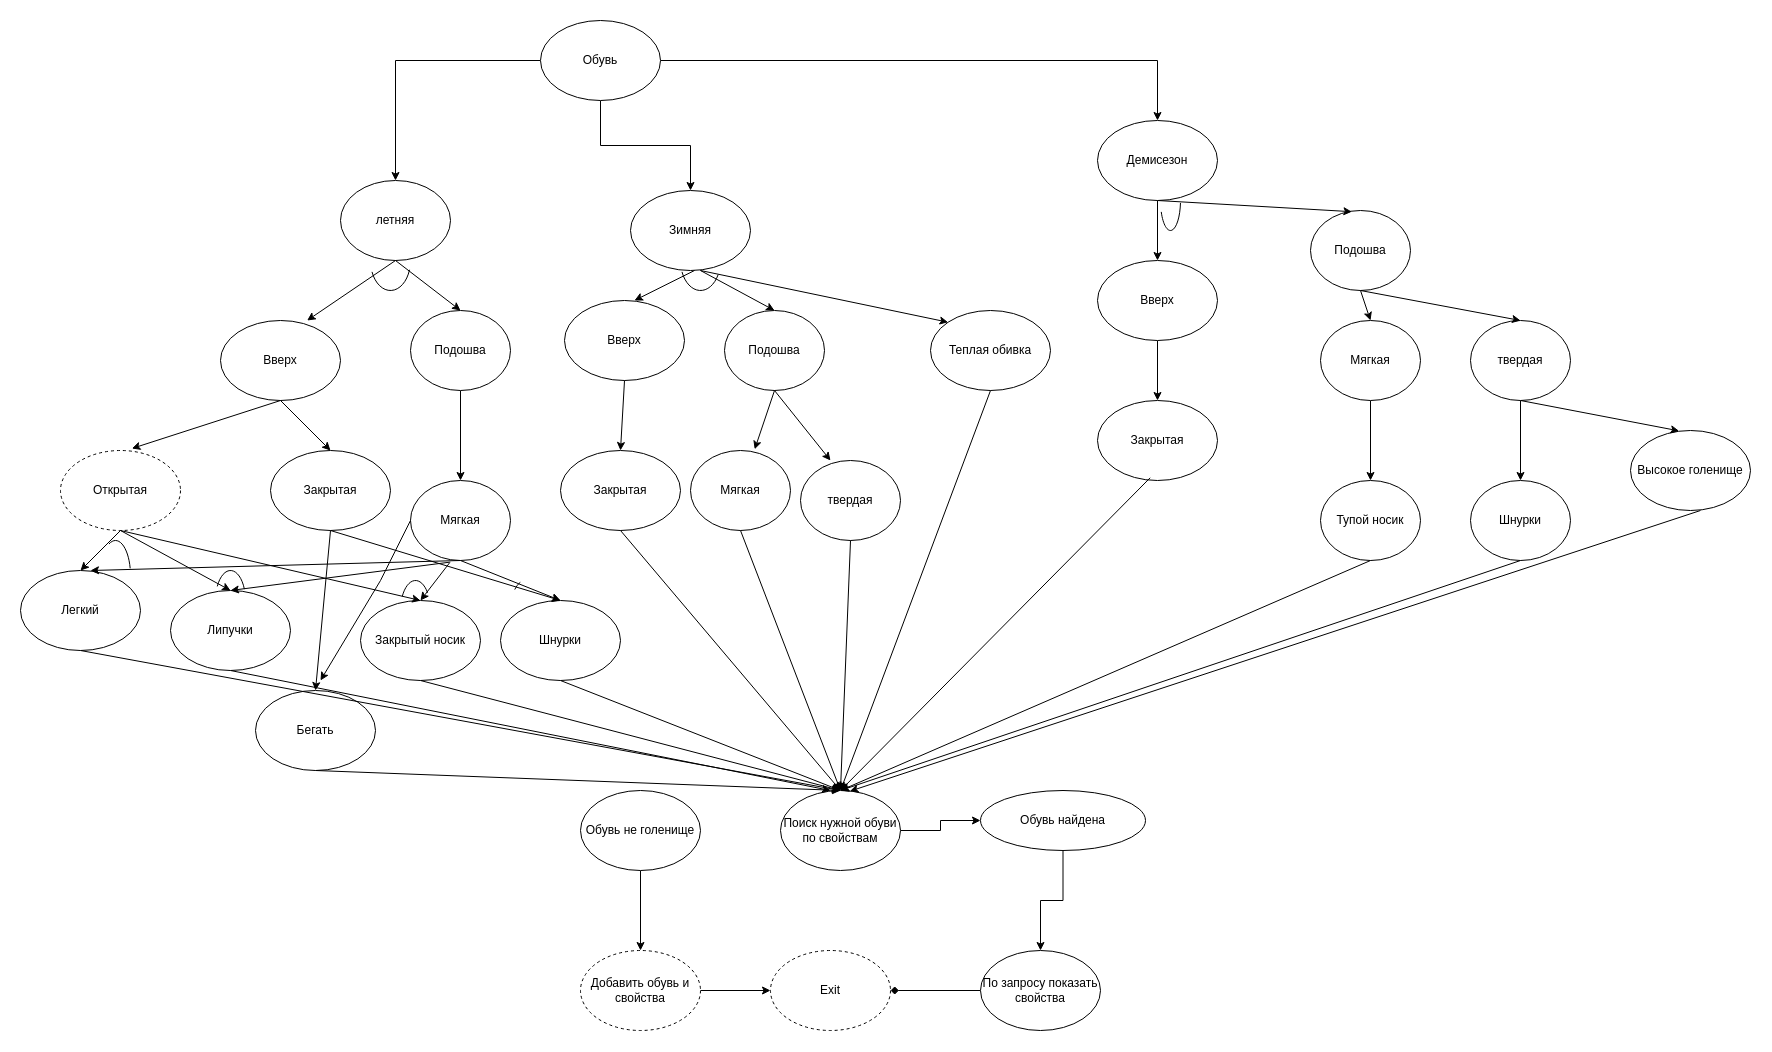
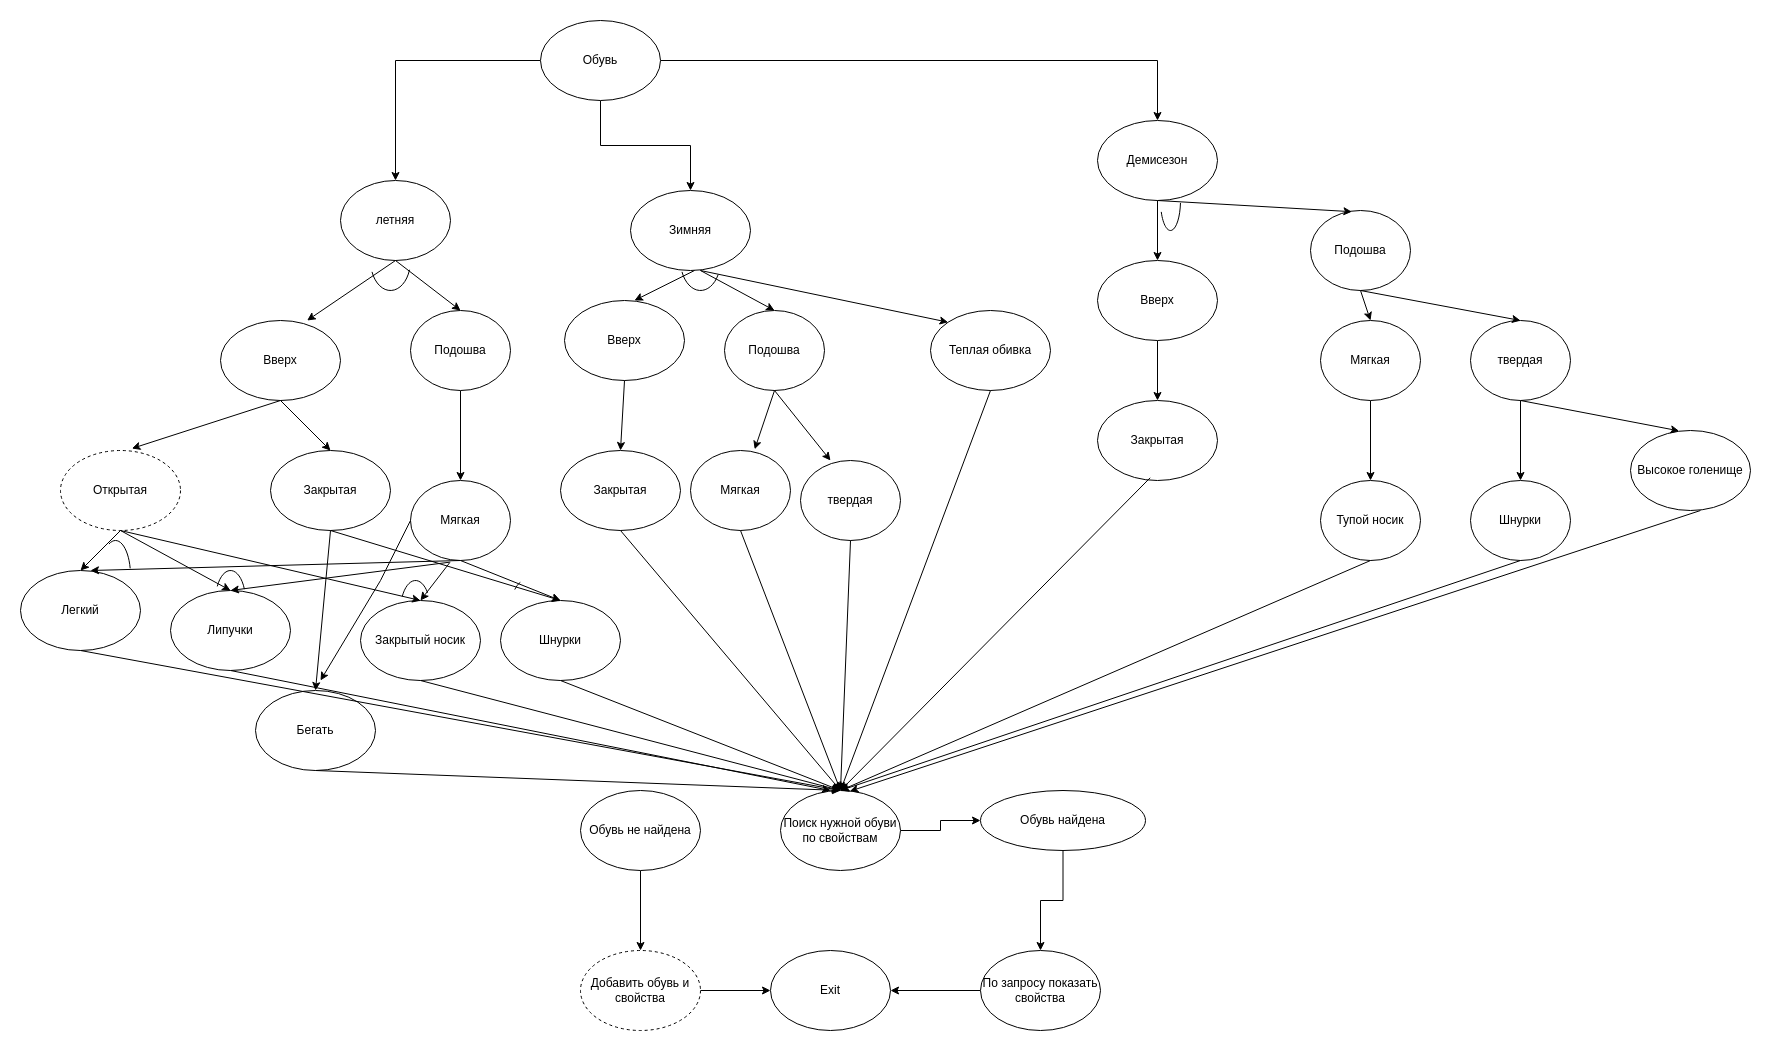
- <mxCell id="87" value="Обувь не голенище" style="ellipse;whiteSpace=wrap;html=1;" vertex="1" parent="1"><mxGeometry x="580" y="790" width="120" height="80" as="geometry" /></mxCell>
+ <mxCell id="87" value="Обувь не найдена" style="ellipse;whiteSpace=wrap;html=1;" vertex="1" parent="1"><mxGeometry x="580" y="790" width="120" height="80" as="geometry" /></mxCell>
- <mxCell id="92" value="Exit" style="ellipse;whiteSpace=wrap;html=1;dashed=1;" vertex="1" parent="1"><mxGeometry x="770" y="950" width="120" height="80" as="geometry" /></mxCell>
+ <mxCell id="92" value="Exit" style="ellipse;whiteSpace=wrap;html=1;" vertex="1" parent="1"><mxGeometry x="770" y="950" width="120" height="80" as="geometry" /></mxCell>
- <mxCell id="88" value="" style="edgeStyle=orthogonalEdgeStyle;rounded=0;orthogonalLoop=1;jettySize=auto;html=1;endArrow=diamond;" edge="1" parent="1" source="89" target="92"><mxGeometry relative="1" as="geometry" /></mxCell>
+ <mxCell id="88" value="" style="edgeStyle=orthogonalEdgeStyle;rounded=0;orthogonalLoop=1;jettySize=auto;html=1;" edge="1" parent="1" source="89" target="92"><mxGeometry relative="1" as="geometry" /></mxCell>
